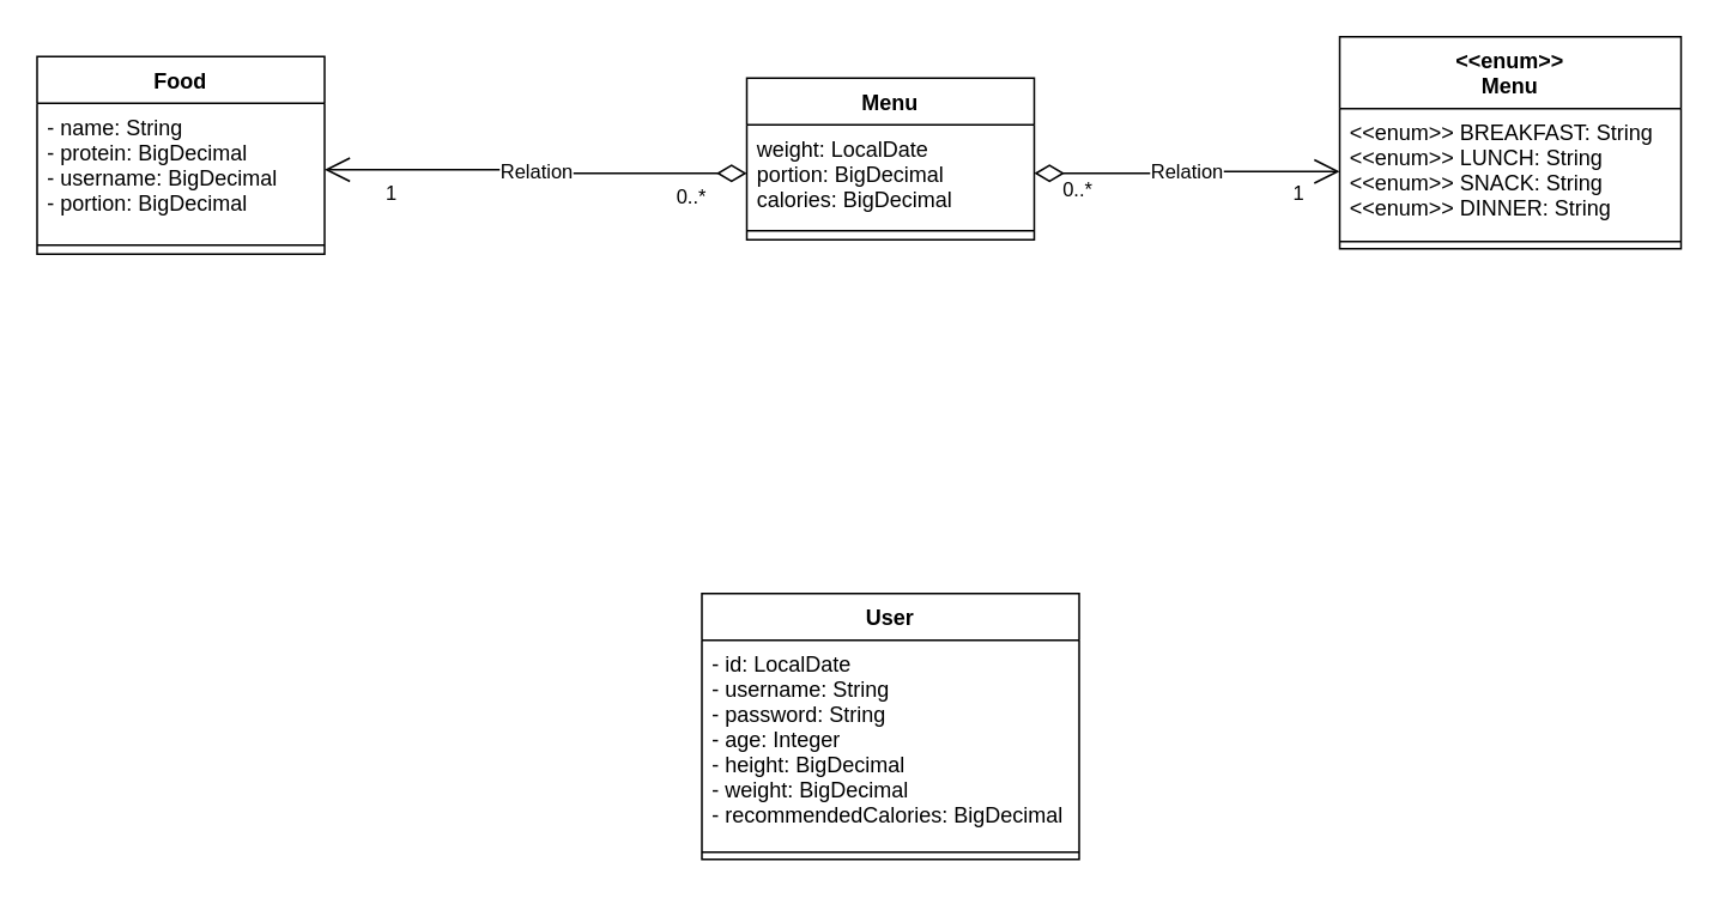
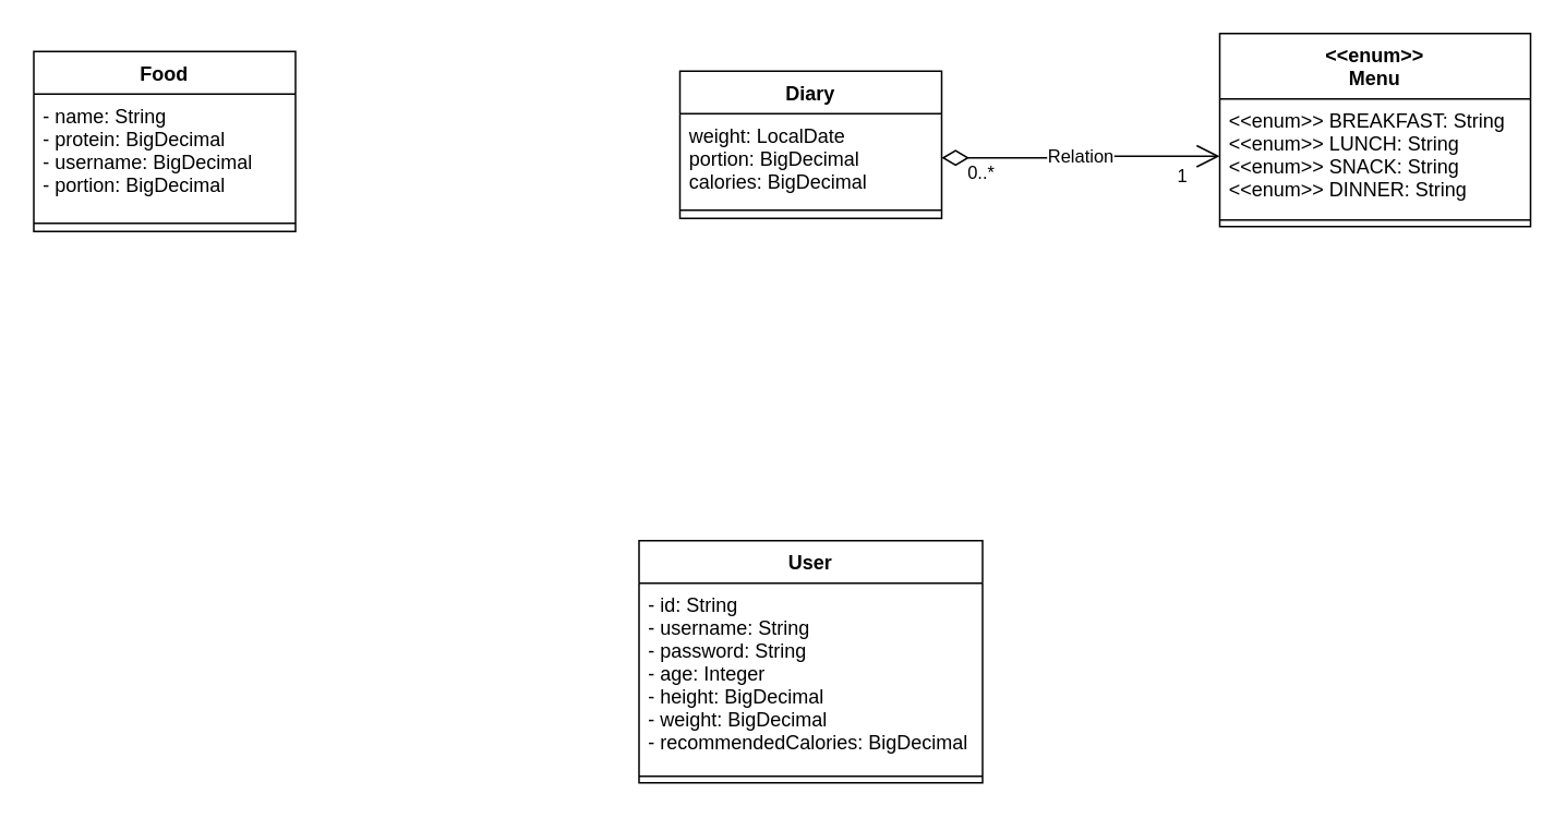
- <mxCell id="2" value="Menu" style="swimlane;fontStyle=1;align=center;verticalAlign=top;childLayout=stackLayout;horizontal=1;startSize=26;horizontalStack=0;resizeParent=1;resizeParentMax=0;resizeLast=0;collapsible=1;marginBottom=0;" parent="1" vertex="1"><mxGeometry x="415" y="43" width="160" height="90" as="geometry" /></mxCell>
+ <mxCell id="2" value="Diary" style="swimlane;fontStyle=1;align=center;verticalAlign=top;childLayout=stackLayout;horizontal=1;startSize=26;horizontalStack=0;resizeParent=1;resizeParentMax=0;resizeLast=0;collapsible=1;marginBottom=0;" parent="1" vertex="1"><mxGeometry x="415" y="43" width="160" height="90" as="geometry" /></mxCell>
- <mxCell id="8" value="Relation" style="endArrow=open;html=1;endSize=12;startArrow=diamondThin;startSize=14;startFill=0;edgeStyle=orthogonalEdgeStyle;entryX=1;entryY=0.5;entryDx=0;entryDy=0;exitX=0;exitY=0.5;exitDx=0;exitDy=0;" parent="1" source="3" target="6" edge="1"><mxGeometry relative="1" as="geometry"><mxPoint x="115" y="183" as="sourcePoint" /><mxPoint x="345" y="373" as="targetPoint" /></mxGeometry></mxCell>
- <mxCell id="9" value="1" style="edgeLabel;html=1;align=center;verticalAlign=middle;resizable=0;points=[];" parent="8" vertex="1" connectable="0"><mxGeometry x="0.716" y="1" relative="1" as="geometry"><mxPoint x="2" y="11" as="offset" /></mxGeometry></mxCell>
- <mxCell id="10" value="0..*" style="edgeLabel;html=1;align=center;verticalAlign=middle;resizable=0;points=[];" parent="8" vertex="1" connectable="0"><mxGeometry x="-0.728" y="2" relative="1" as="geometry"><mxPoint y="10" as="offset" /></mxGeometry></mxCell>
- <mxCell id="18" value="- id: LocalDate&#10;- username: String&#10;- password: String&#10;- age: Integer&#10;- height: BigDecimal&#10;- weight: BigDecimal&#10;- recommendedCalories: BigDecimal" style="text;strokeColor=none;fillColor=none;align=left;verticalAlign=top;spacingLeft=4;spacingRight=4;overflow=hidden;rotatable=0;points=[[0,0.5],[1,0.5]];portConstraint=eastwest;" parent="17" vertex="1"><mxGeometry y="26" width="210" height="114" as="geometry" /></mxCell>
+ <mxCell id="18" value="- id: String&#10;- username: String&#10;- password: String&#10;- age: Integer&#10;- height: BigDecimal&#10;- weight: BigDecimal&#10;- recommendedCalories: BigDecimal" style="text;strokeColor=none;fillColor=none;align=left;verticalAlign=top;spacingLeft=4;spacingRight=4;overflow=hidden;rotatable=0;points=[[0,0.5],[1,0.5]];portConstraint=eastwest;" parent="17" vertex="1"><mxGeometry y="26" width="210" height="114" as="geometry" /></mxCell>
